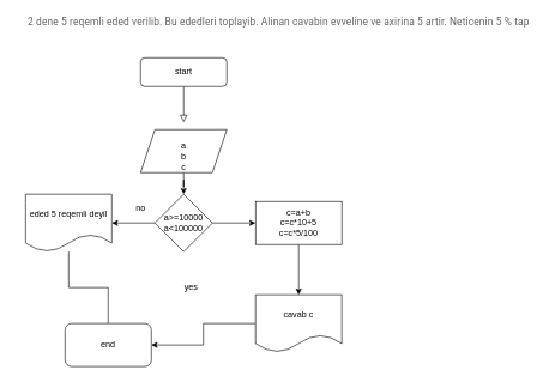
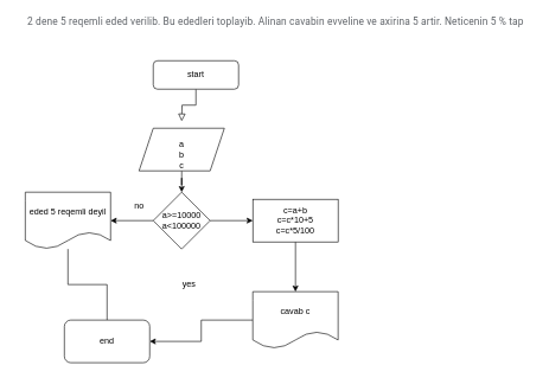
- <mxCell id="3" value="start" style="rounded=1;whiteSpace=wrap;html=1;fontSize=12;glass=0;strokeWidth=1;shadow=0;" parent="1" vertex="1"><mxGeometry x="195" y="80" width="120" height="40" as="geometry" /></mxCell>
+ <mxCell id="3" value="start" style="rounded=1;whiteSpace=wrap;html=1;fontSize=12;glass=0;strokeWidth=1;shadow=0;" parent="1" vertex="1"><mxGeometry x="215" y="85" width="120" height="40" as="geometry" /></mxCell>
